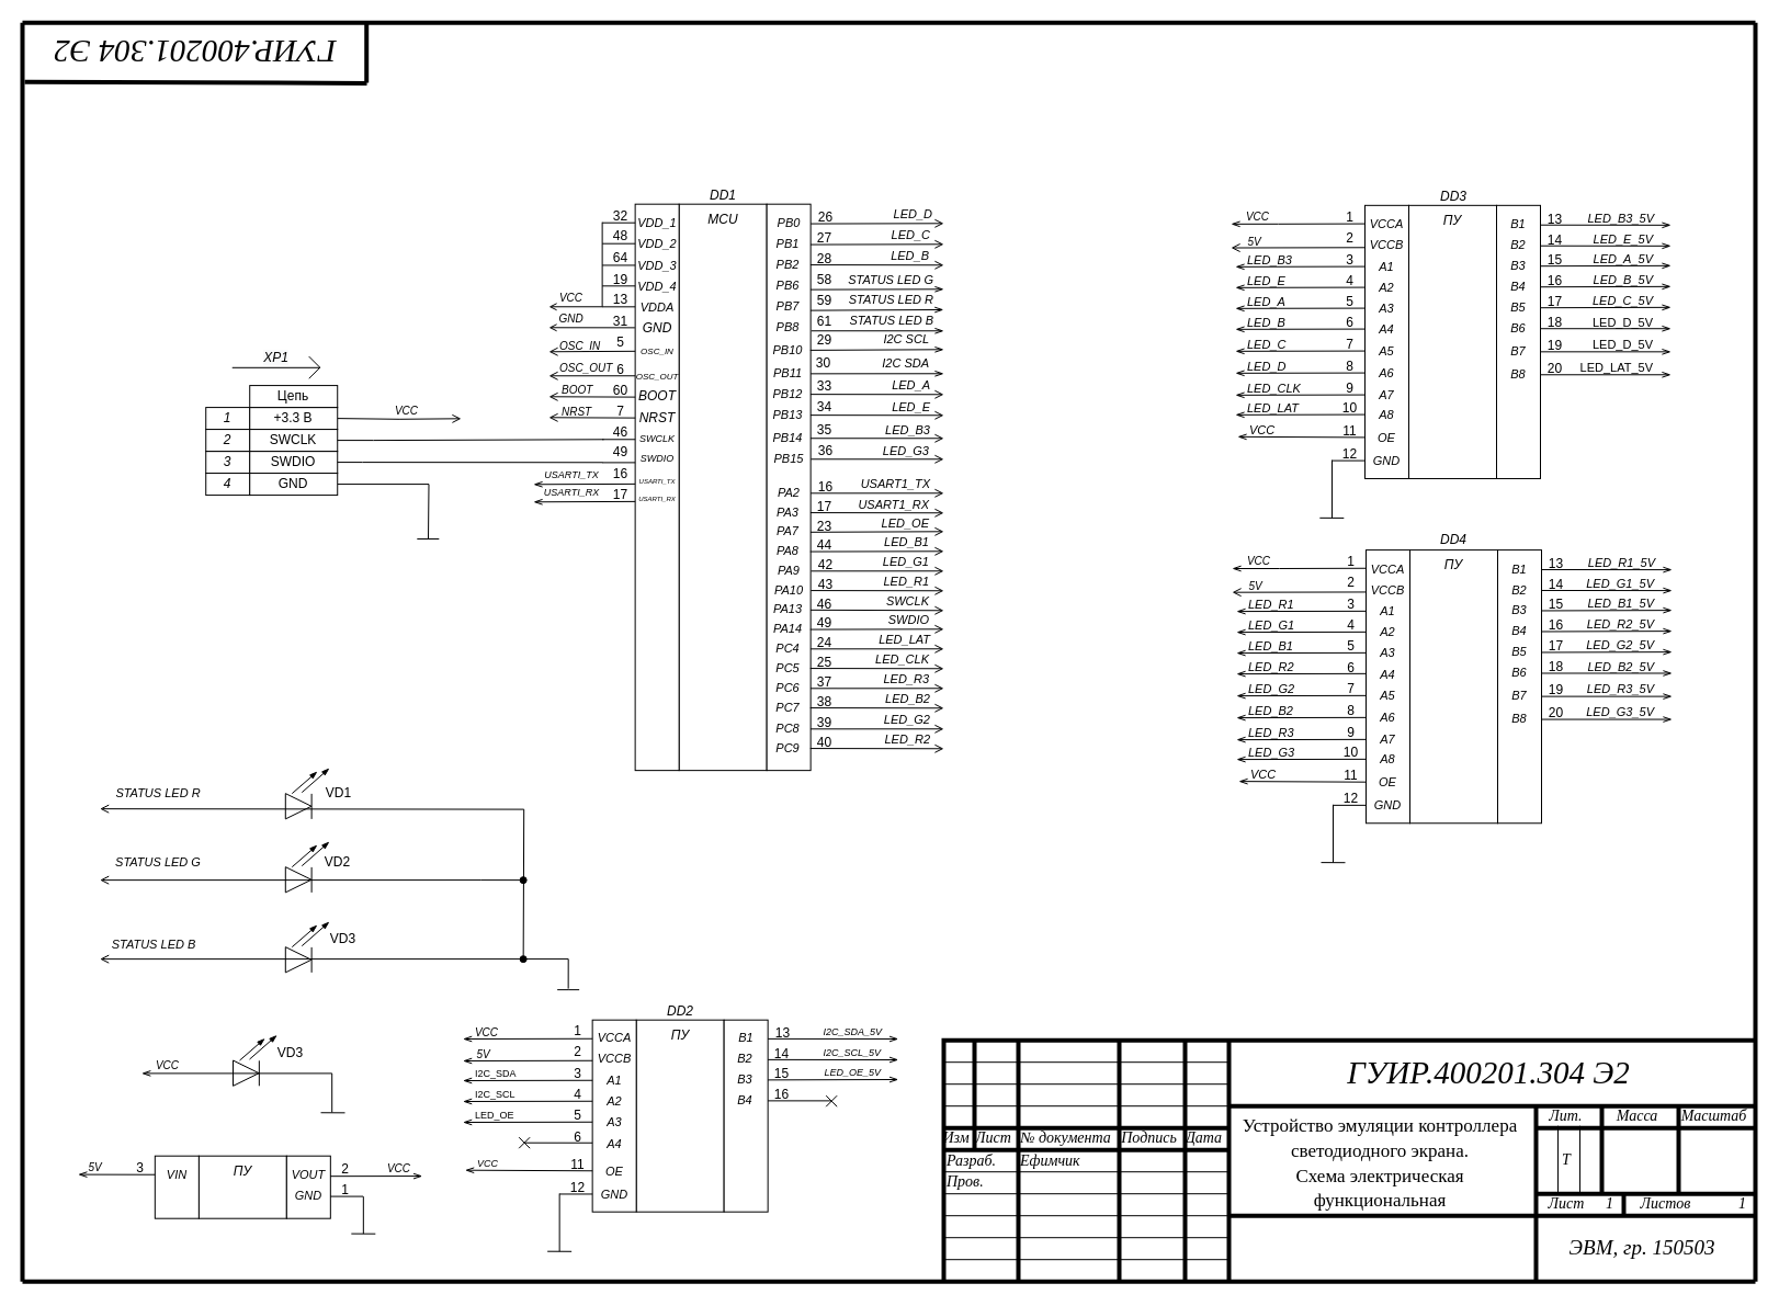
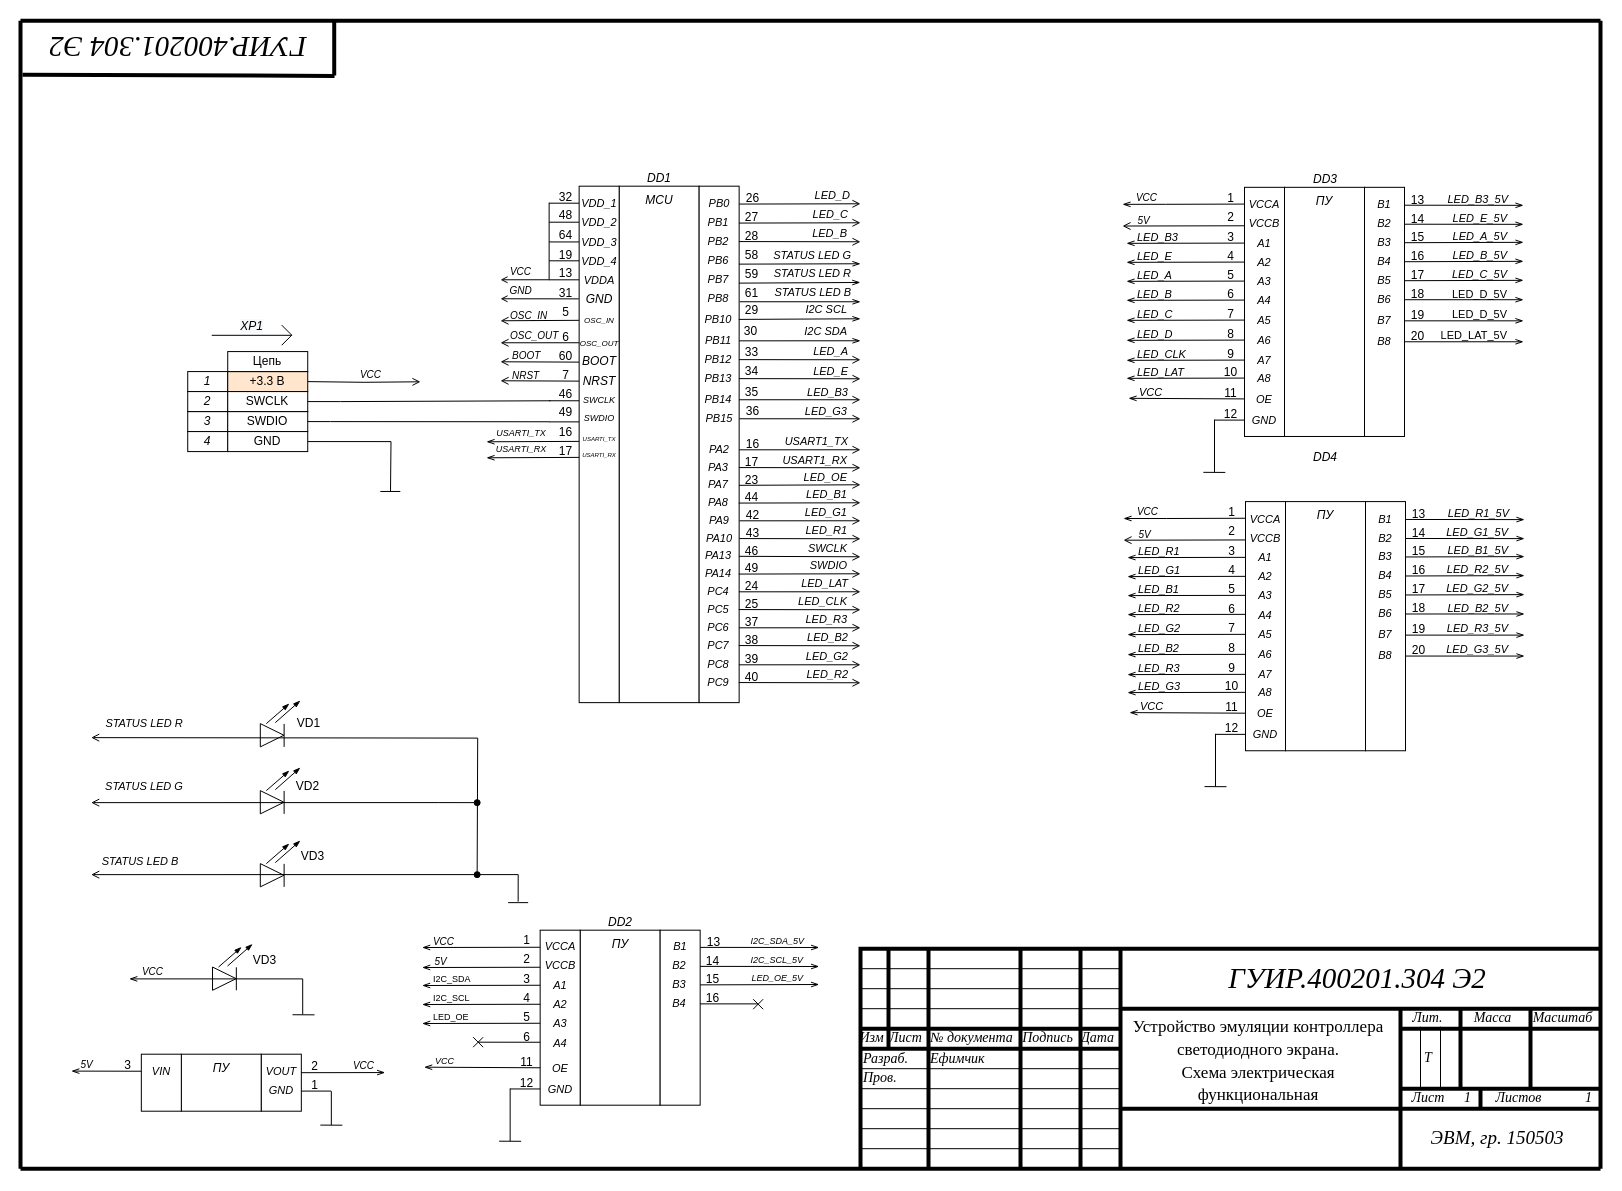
- <mxCell id="433" value="+3.3 В" style="rounded=0;whiteSpace=wrap;html=1;strokeColor=#000000;fillColor=#FFFFFF;fontColor=#000000;" parent="1" vertex="1"><mxGeometry x="227.23" y="371.08" width="80" height="20" as="geometry" /></mxCell>
+ <mxCell id="433" value="+3.3 В" style="rounded=0;whiteSpace=wrap;html=1;strokeColor=#000000;fillColor=#ffe6cc;fontColor=#000000;" parent="1" vertex="1"><mxGeometry x="227.23" y="371.08" width="80" height="20" as="geometry" /></mxCell>
- <mxCell id="499" value="&lt;i&gt;DD4&lt;/i&gt;" style="text;html=1;strokeColor=none;fillColor=none;align=center;verticalAlign=middle;whiteSpace=wrap;rounded=0;" parent="1" vertex="1"><mxGeometry x="1284.82" y="484.63" width="80" height="15" as="geometry" /></mxCell>
+ <mxCell id="499" value="&lt;i&gt;DD4&lt;/i&gt;" style="text;html=1;strokeColor=none;fillColor=none;align=center;verticalAlign=middle;whiteSpace=wrap;rounded=0;" parent="1" vertex="1"><mxGeometry x="1284.82" y="449.63" width="80" height="15" as="geometry" /></mxCell>
